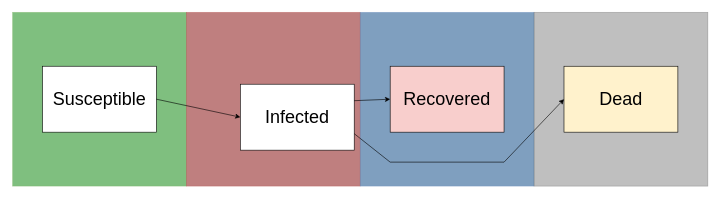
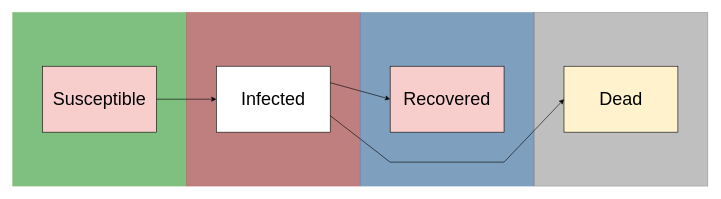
- <mxCell id="6" value="Susceptible" style="rounded=0;whiteSpace=wrap;html=1;fontSize=30;" parent="1" vertex="1"><mxGeometry x="70" y="110" width="190" height="110" as="geometry" /></mxCell>
+ <mxCell id="6" value="Susceptible" style="rounded=0;whiteSpace=wrap;html=1;fontSize=30;fillColor=#f8cecc;" parent="1" vertex="1"><mxGeometry x="70" y="110" width="190" height="110" as="geometry" /></mxCell>
- <mxCell id="7" value="Infected" style="rounded=0;whiteSpace=wrap;html=1;fontSize=30;" parent="1" vertex="1"><mxGeometry x="400" y="140" width="190" height="110" as="geometry" /></mxCell>
+ <mxCell id="7" value="Infected" style="rounded=0;whiteSpace=wrap;html=1;fontSize=30;" parent="1" vertex="1"><mxGeometry x="360" y="110" width="190" height="110" as="geometry" /></mxCell>
